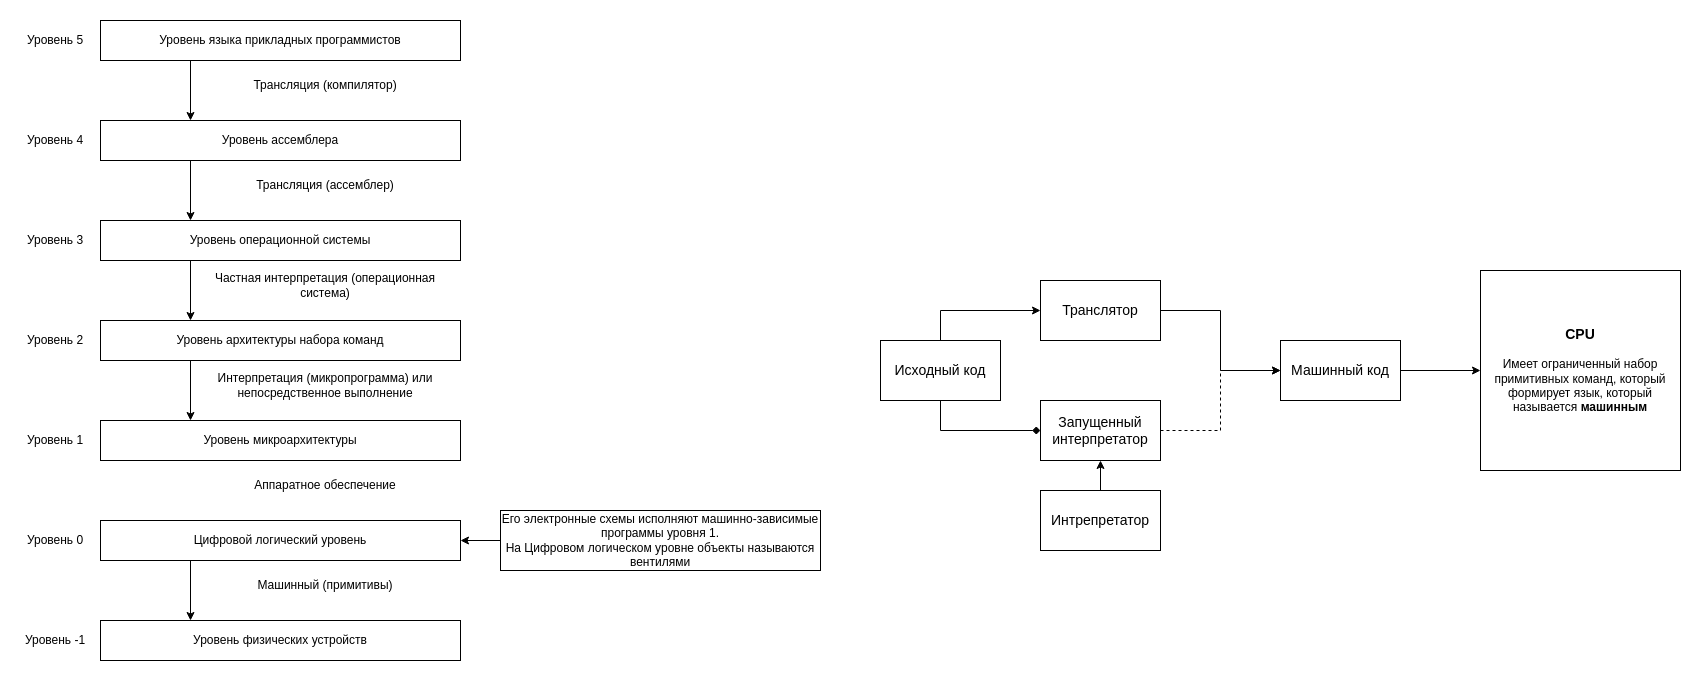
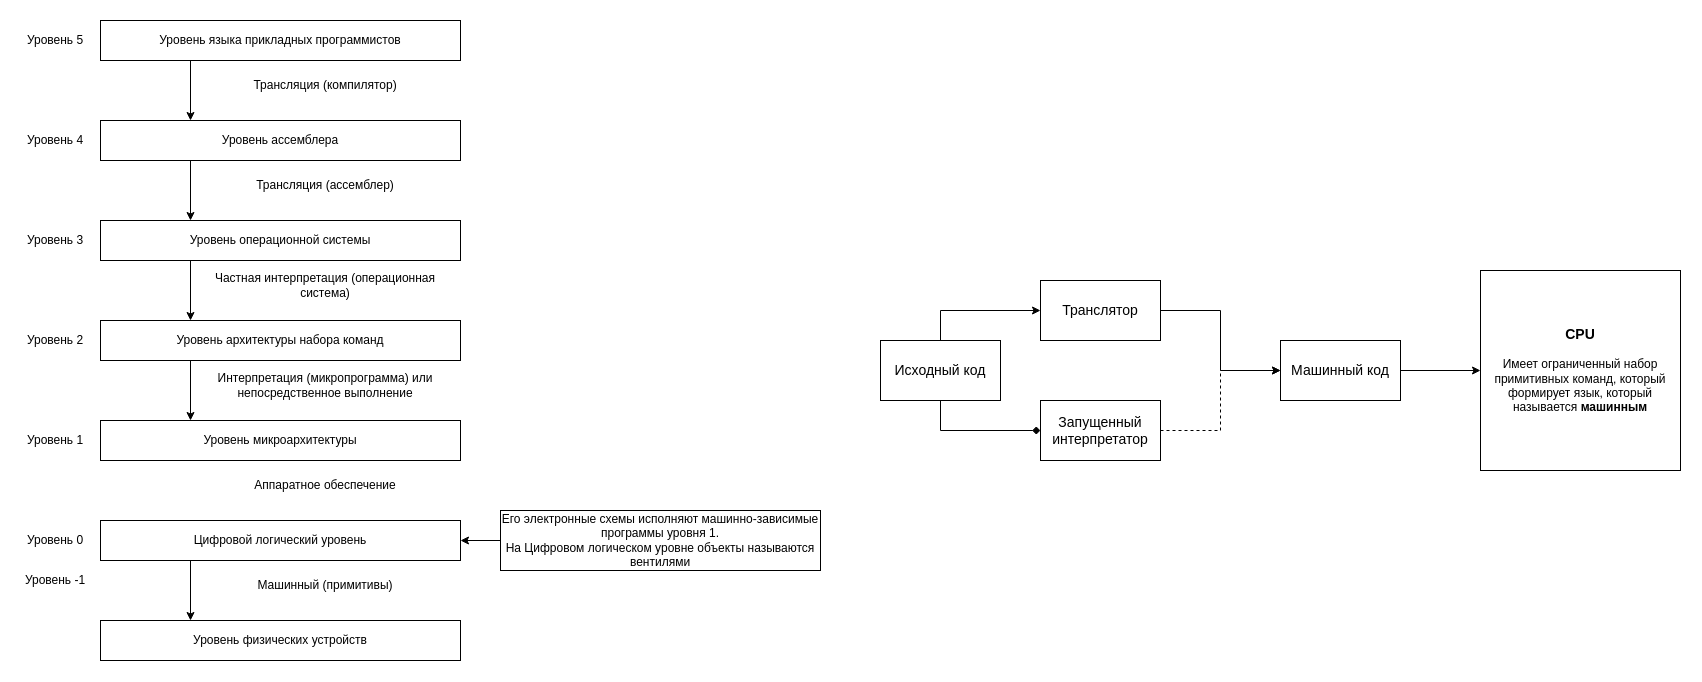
- <mxCell id="3" style="edgeStyle=orthogonalEdgeStyle;rounded=0;orthogonalLoop=1;jettySize=auto;html=1;exitX=0.5;exitY=0;exitDx=0;exitDy=0;entryX=0.5;entryY=1;entryDx=0;entryDy=0;fontSize=14;" parent="1" source="4" target="11" edge="1"><mxGeometry relative="1" as="geometry" /></mxCell>
- <mxCell id="4" value="Интрепретатор" style="rounded=0;whiteSpace=wrap;html=1;fontSize=14;" parent="1" vertex="1"><mxGeometry x="1040" y="490" width="120" height="60" as="geometry" /></mxCell>
- <mxCell id="37" value="Уровень -1" style="text;html=1;strokeColor=none;fillColor=none;align=center;verticalAlign=middle;whiteSpace=wrap;rounded=0;" vertex="1" parent="1"><mxGeometry x="20" y="625" width="70" height="30" as="geometry" /></mxCell>
+ <mxCell id="37" value="Уровень -1" style="text;html=1;strokeColor=none;fillColor=none;align=center;verticalAlign=middle;whiteSpace=wrap;rounded=0;" vertex="1" parent="1"><mxGeometry x="20" y="565" width="70" height="30" as="geometry" /></mxCell>
